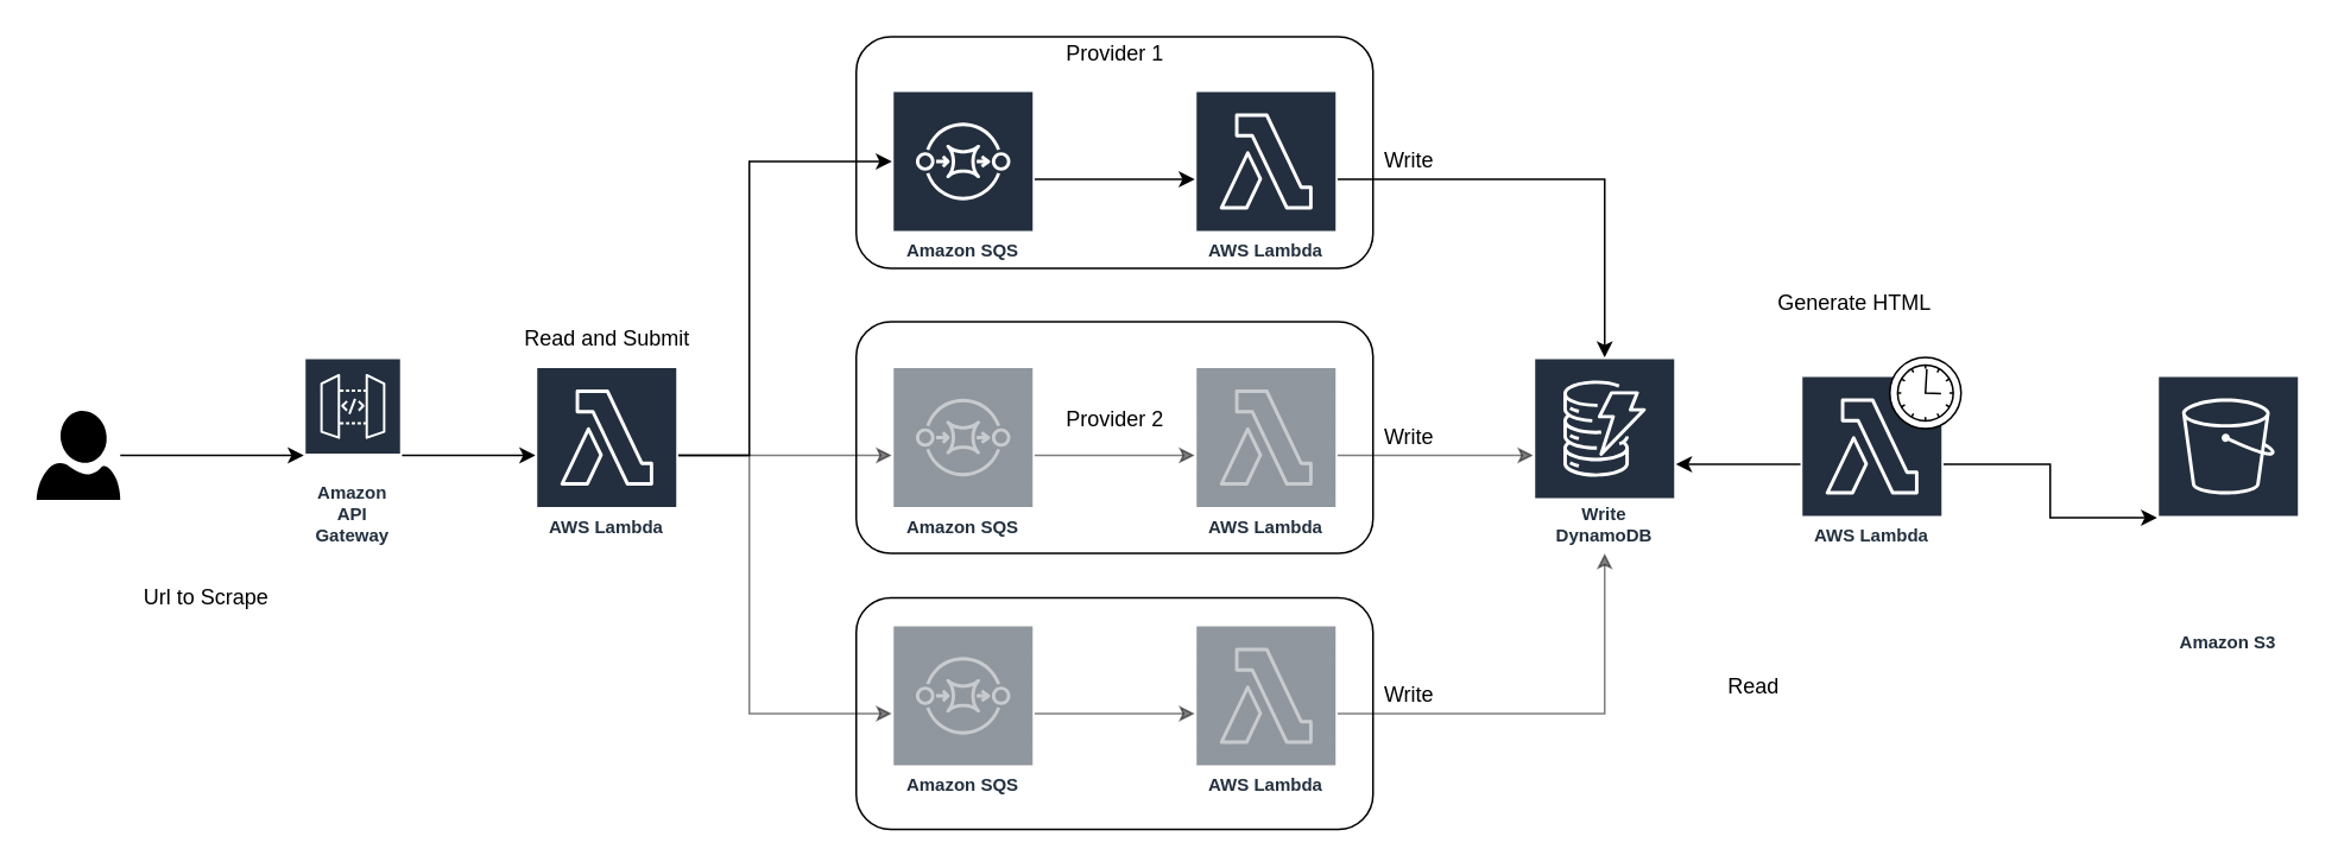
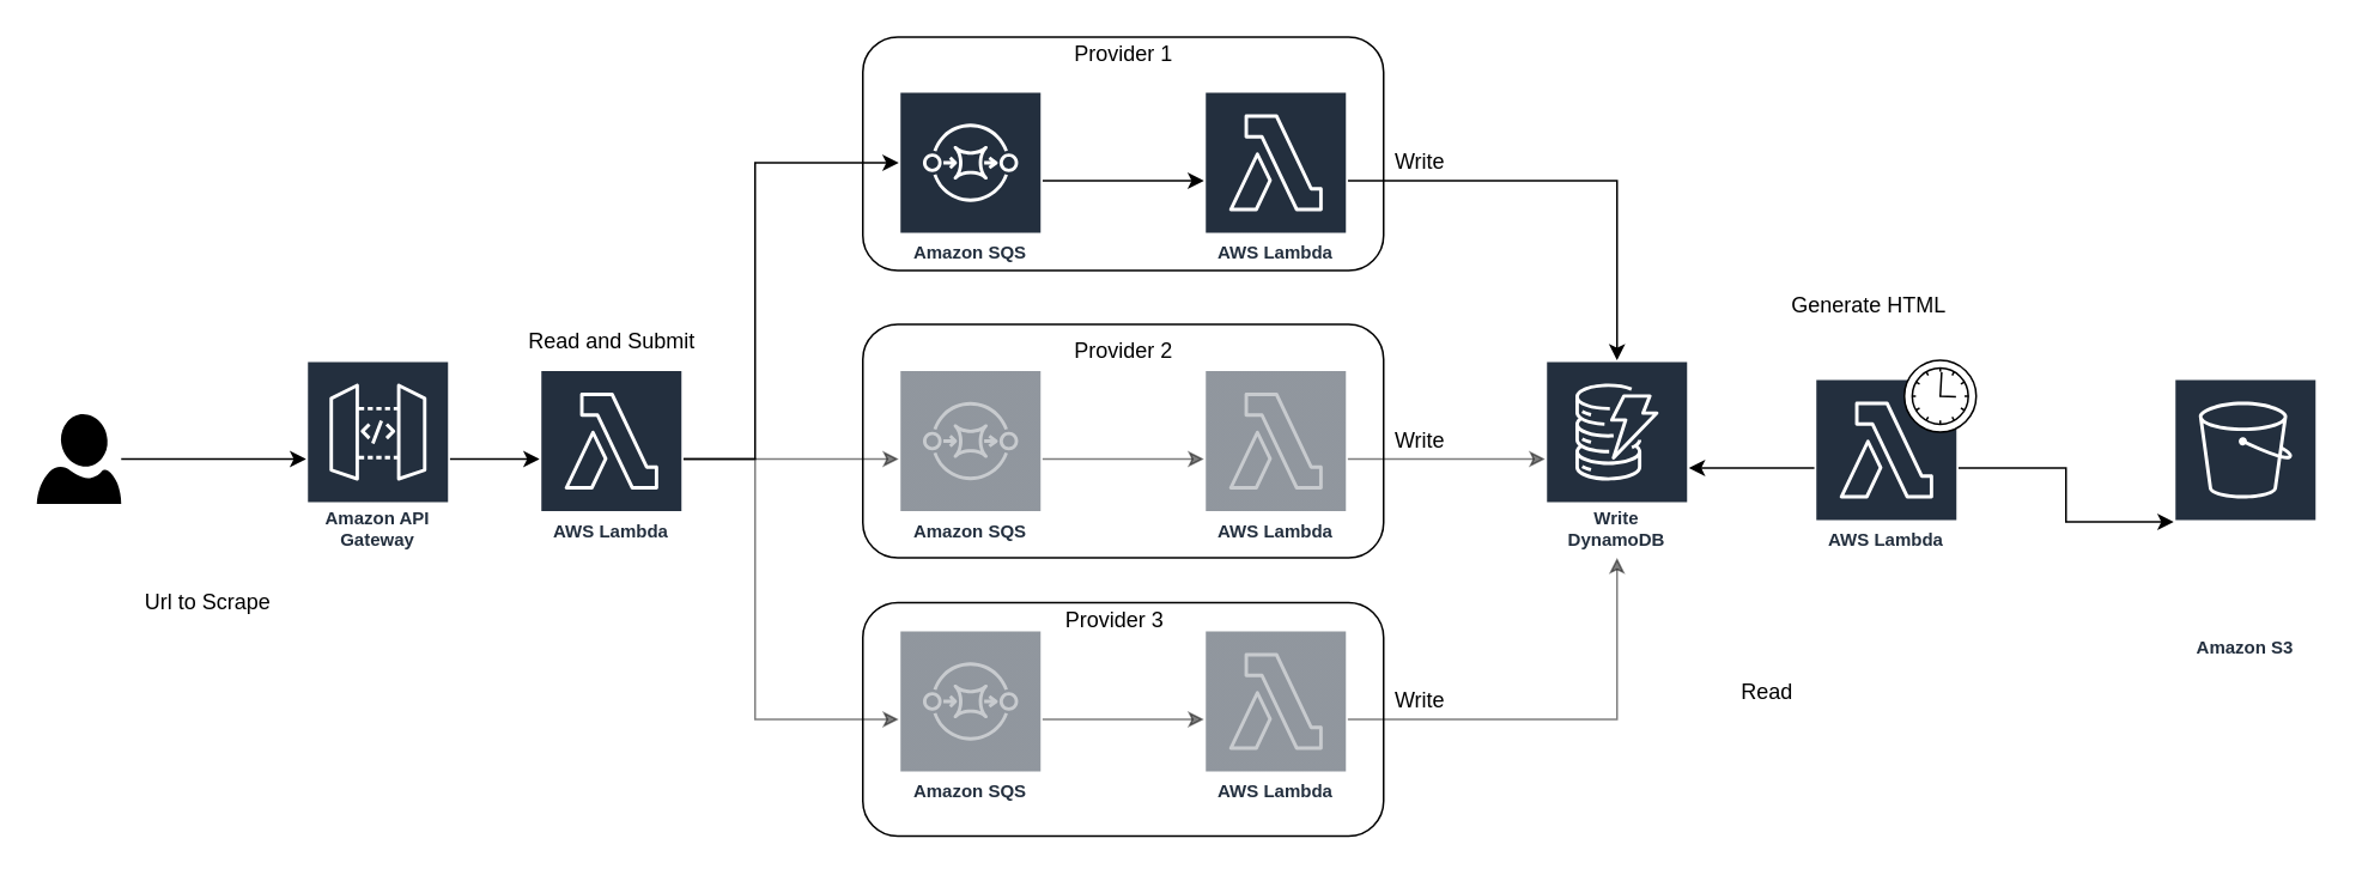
- <mxCell id="29" value="Provider 2" style="text;html=1;align=center;verticalAlign=middle;resizable=0;points=[];autosize=1;strokeColor=none;fillColor=none;" vertex="1" parent="1"><mxGeometry x="590" y="225" width="70" height="20" as="geometry" /></mxCell>
+ <mxCell id="29" value="Provider 2" style="text;html=1;align=center;verticalAlign=middle;resizable=0;points=[];autosize=1;strokeColor=none;fillColor=none;" vertex="1" parent="1"><mxGeometry x="590" y="185" width="70" height="20" as="geometry" /></mxCell>
- <mxCell id="3" value="Amazon API Gateway" style="sketch=0;outlineConnect=0;fontColor=#232F3E;gradientColor=none;strokeColor=#ffffff;fillColor=#232F3E;dashed=0;verticalLabelPosition=middle;verticalAlign=bottom;align=center;html=1;whiteSpace=wrap;fontSize=10;fontStyle=1;spacing=3;shape=mxgraph.aws4.productIcon;prIcon=mxgraph.aws4.api_gateway;" vertex="1" parent="1"><mxGeometry x="170" y="200" width="55" height="110" as="geometry" /></mxCell>
+ <mxCell id="3" value="Amazon API Gateway" style="sketch=0;outlineConnect=0;fontColor=#232F3E;gradientColor=none;strokeColor=#ffffff;fillColor=#232F3E;dashed=0;verticalLabelPosition=middle;verticalAlign=bottom;align=center;html=1;whiteSpace=wrap;fontSize=10;fontStyle=1;spacing=3;shape=mxgraph.aws4.productIcon;prIcon=mxgraph.aws4.api_gateway;" vertex="1" parent="1"><mxGeometry x="170" y="200" width="80" height="110" as="geometry" /></mxCell>
+ <mxCell id="30" value="Provider 3" style="text;html=1;align=center;verticalAlign=middle;resizable=0;points=[];autosize=1;strokeColor=none;fillColor=none;" vertex="1" parent="1"><mxGeometry x="585" y="335" width="70" height="20" as="geometry" /></mxCell>
